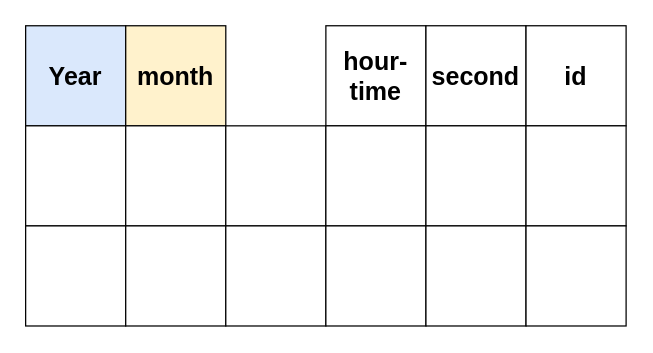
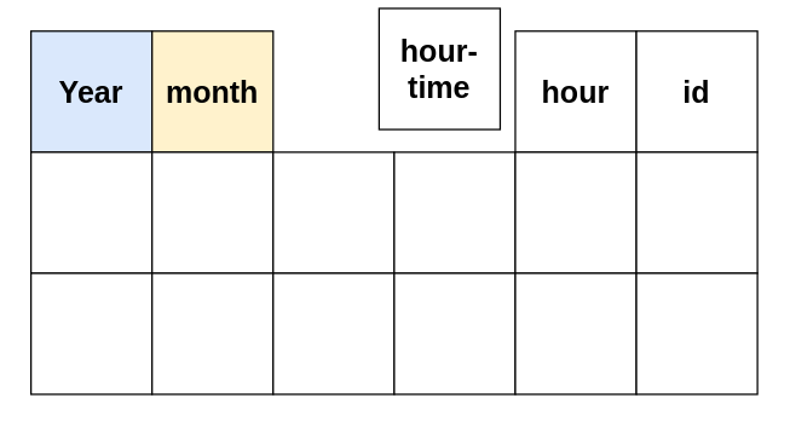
- <mxCell id="4" value="&lt;b&gt;&lt;font style=&quot;font-size: 20px&quot;&gt;hour-time&lt;/font&gt;&lt;/b&gt;" style="whiteSpace=wrap;html=1;aspect=fixed;" vertex="1" parent="1"><mxGeometry x="260" y="20" width="80" height="80" as="geometry" /></mxCell>
+ <mxCell id="4" value="&lt;b&gt;&lt;font style=&quot;font-size: 20px&quot;&gt;hour-time&lt;/font&gt;&lt;/b&gt;" style="whiteSpace=wrap;html=1;aspect=fixed;" vertex="1" parent="1"><mxGeometry x="250" y="5" width="80" height="80" as="geometry" /></mxCell>
- <mxCell id="5" value="&lt;b&gt;&lt;font style=&quot;font-size: 20px&quot;&gt;second&lt;/font&gt;&lt;/b&gt;" style="whiteSpace=wrap;html=1;aspect=fixed;" vertex="1" parent="1"><mxGeometry x="340" y="20" width="80" height="80" as="geometry" /></mxCell>
+ <mxCell id="5" value="&lt;b&gt;&lt;font style=&quot;font-size: 20px&quot;&gt;hour&lt;/font&gt;&lt;/b&gt;" style="whiteSpace=wrap;html=1;aspect=fixed;" vertex="1" parent="1"><mxGeometry x="340" y="20" width="80" height="80" as="geometry" /></mxCell>
